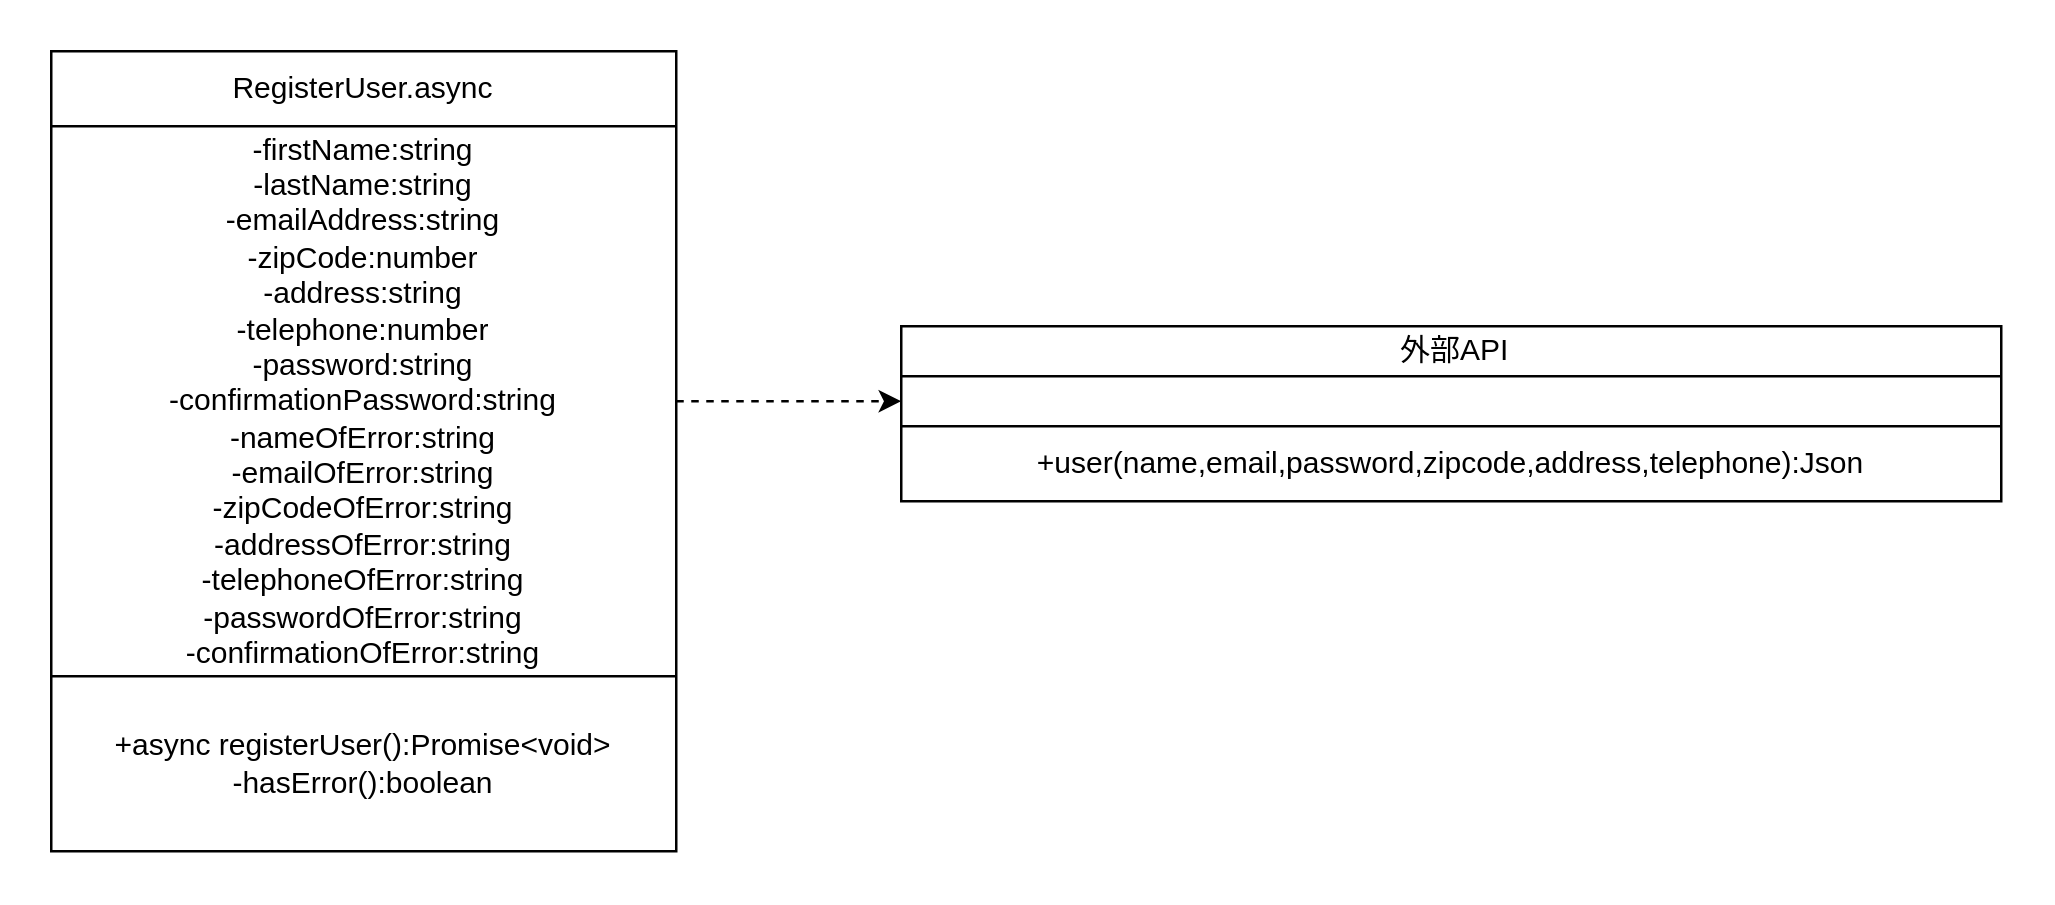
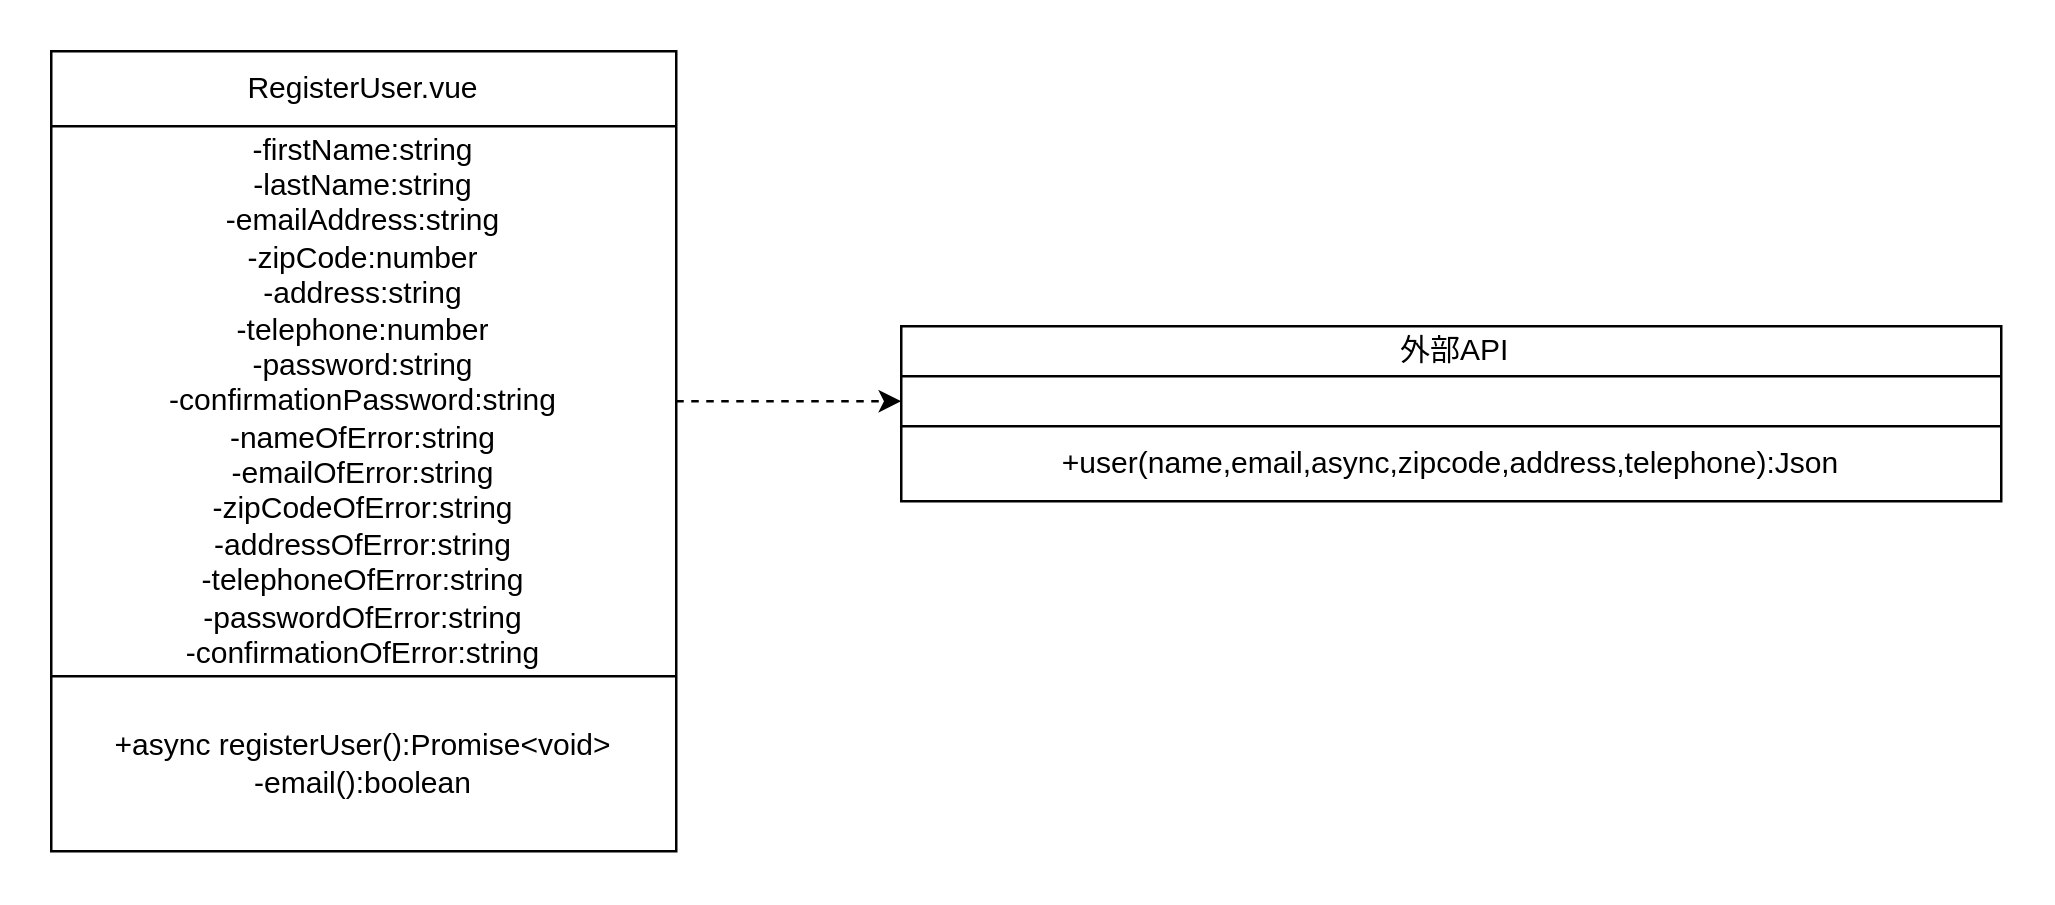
- <mxCell id="4" value="RegisterUser.async" style="shape=partialRectangle;html=1;whiteSpace=wrap;connectable=0;overflow=hidden;fillColor=none;top=0;left=0;bottom=0;right=0;pointerEvents=1;" parent="3" vertex="1"><mxGeometry width="250" height="30" as="geometry" /></mxCell>
+ <mxCell id="4" value="RegisterUser.vue" style="shape=partialRectangle;html=1;whiteSpace=wrap;connectable=0;overflow=hidden;fillColor=none;top=0;left=0;bottom=0;right=0;pointerEvents=1;" parent="3" vertex="1"><mxGeometry width="250" height="30" as="geometry" /></mxCell>
- <mxCell id="16" value="+user(name,email,password,zipcode,address,telephone):Json" style="shape=partialRectangle;html=1;whiteSpace=wrap;connectable=0;overflow=hidden;fillColor=none;top=0;left=0;bottom=0;right=0;pointerEvents=1;" parent="15" vertex="1"><mxGeometry width="440" height="30" as="geometry" /></mxCell>
+ <mxCell id="16" value="+user(name,email,async,zipcode,address,telephone):Json" style="shape=partialRectangle;html=1;whiteSpace=wrap;connectable=0;overflow=hidden;fillColor=none;top=0;left=0;bottom=0;right=0;pointerEvents=1;" parent="15" vertex="1"><mxGeometry width="440" height="30" as="geometry" /></mxCell>
- <mxCell id="8" value="+async registerUser():Promise&amp;lt;void&amp;gt;&lt;br&gt;-hasError():boolean" style="shape=partialRectangle;html=1;whiteSpace=wrap;connectable=0;overflow=hidden;fillColor=none;top=0;left=0;bottom=0;right=0;pointerEvents=1;" parent="7" vertex="1"><mxGeometry width="250" height="70" as="geometry" /></mxCell>
+ <mxCell id="8" value="+async registerUser():Promise&amp;lt;void&amp;gt;&lt;br&gt;-email():boolean" style="shape=partialRectangle;html=1;whiteSpace=wrap;connectable=0;overflow=hidden;fillColor=none;top=0;left=0;bottom=0;right=0;pointerEvents=1;" parent="7" vertex="1"><mxGeometry width="250" height="70" as="geometry" /></mxCell>
